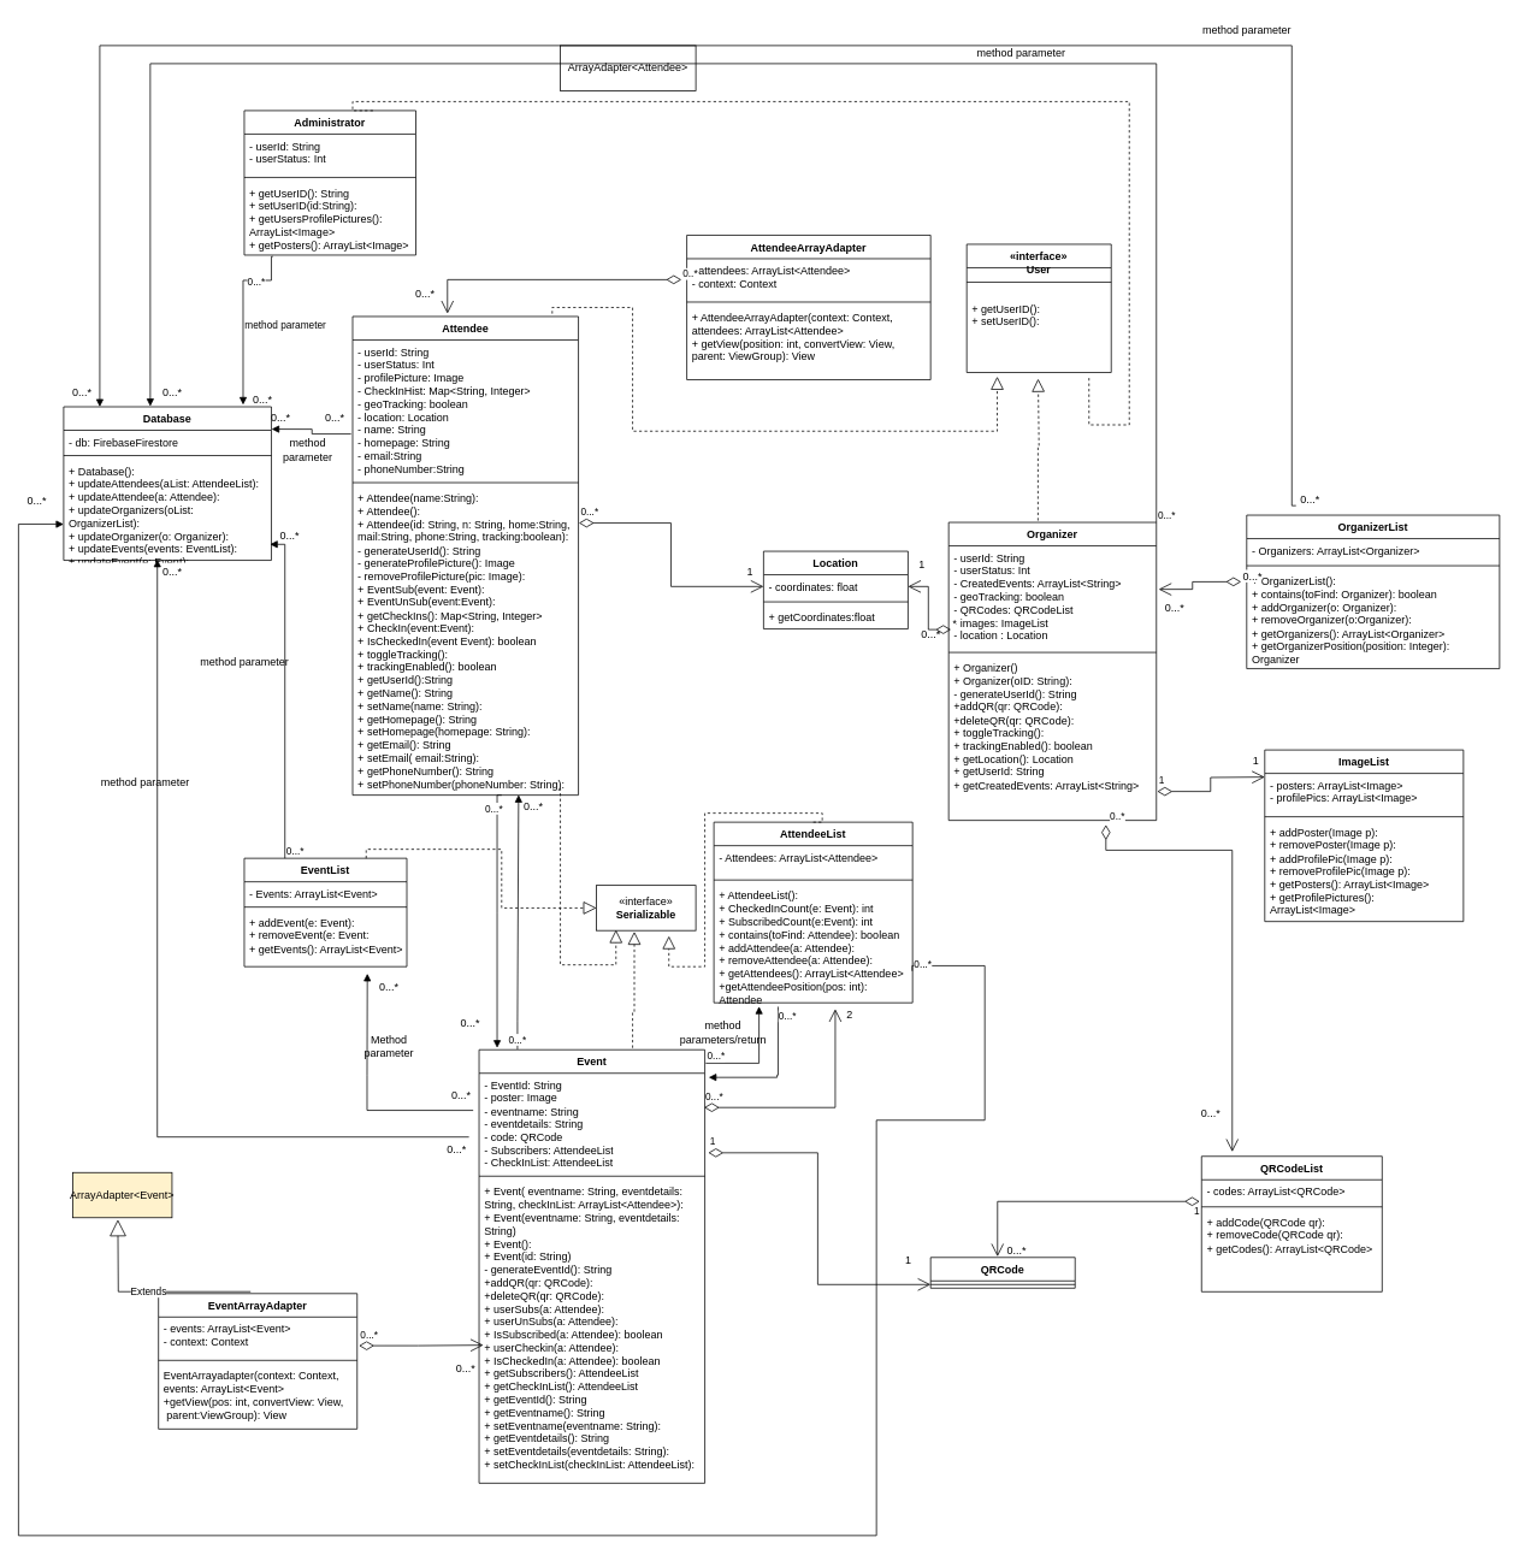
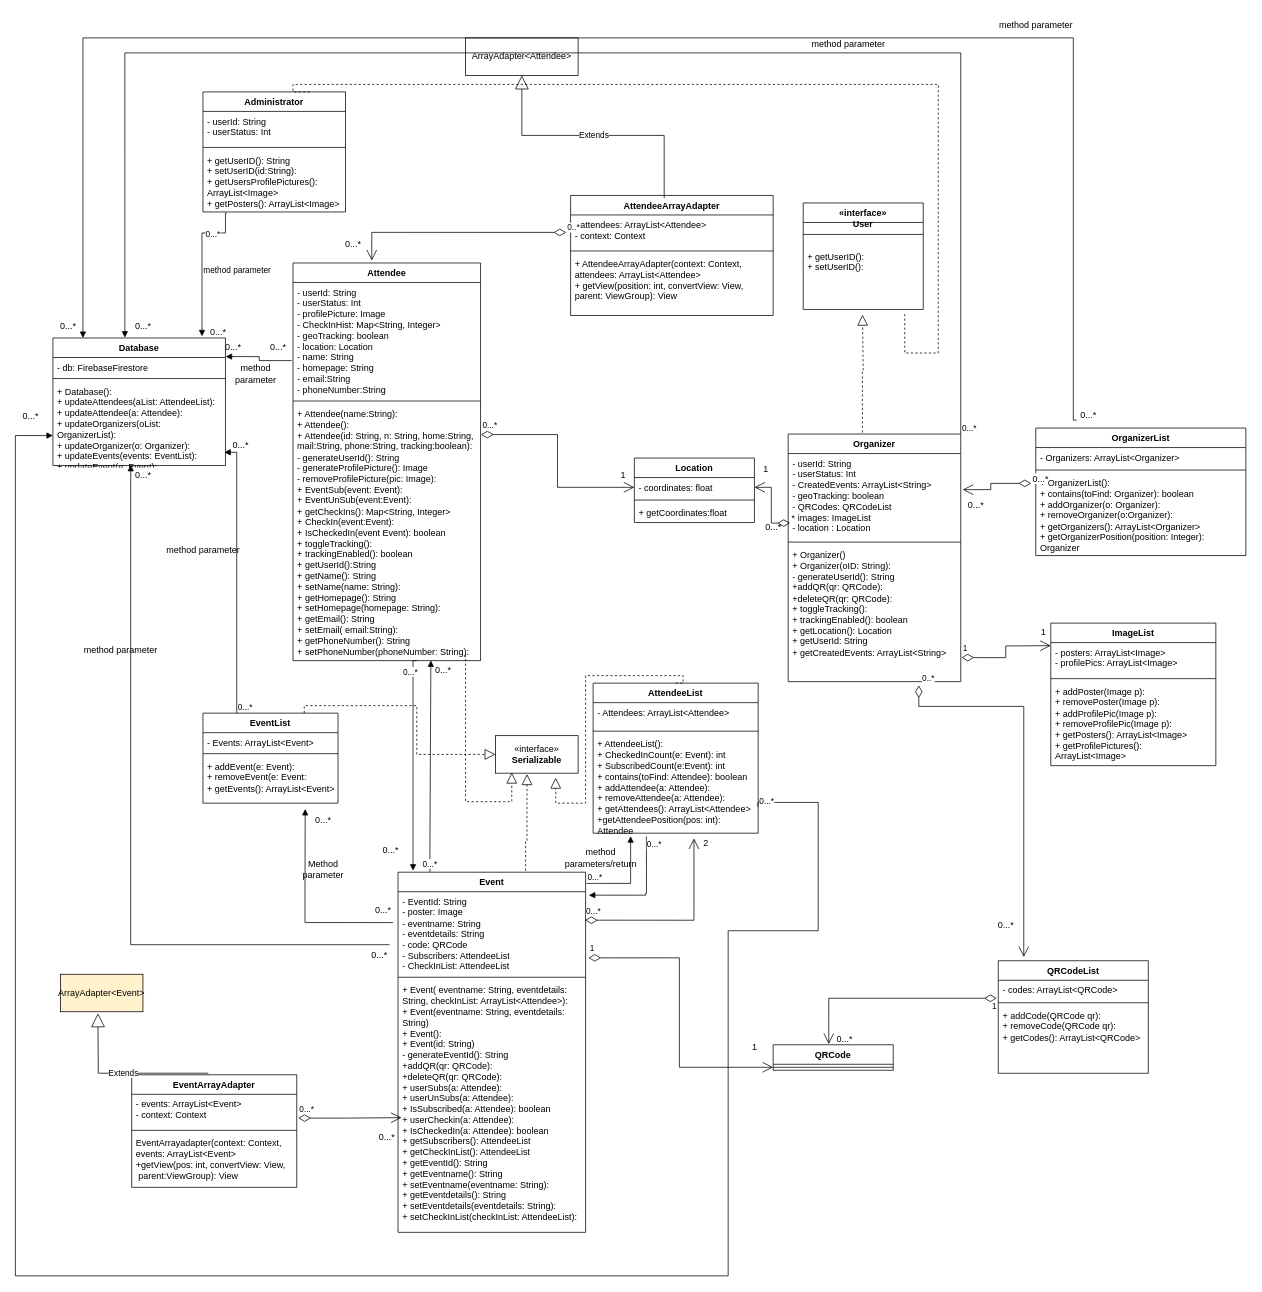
+ <mxCell id="86" value="Extends" style="endArrow=block;endSize=16;endFill=0;html=1;rounded=0;entryX=0.5;entryY=1;entryDx=0;entryDy=0;exitX=0.462;exitY=0.022;exitDx=0;exitDy=0;exitPerimeter=0;edgeStyle=orthogonalEdgeStyle;" parent="1" source="52" target="85" edge="1"><mxGeometry width="160" relative="1" as="geometry"><mxPoint x="790" y="270" as="sourcePoint" /><mxPoint x="950" y="270" as="targetPoint" /></mxGeometry></mxCell>
- <mxCell id="45" value="" style="endArrow=block;dashed=1;endFill=0;endSize=12;html=1;rounded=0;entryX=0.211;entryY=1.054;entryDx=0;entryDy=0;entryPerimeter=0;edgeStyle=orthogonalEdgeStyle;exitX=0.884;exitY=-0.006;exitDx=0;exitDy=0;exitPerimeter=0;" parent="1" source="39" target="36" edge="1"><mxGeometry width="160" relative="1" as="geometry"><mxPoint x="610" y="340" as="sourcePoint" /><mxPoint x="1010" y="500" as="targetPoint" /><Array as="points"><mxPoint x="611" y="340" /><mxPoint x="700" y="340" /><mxPoint x="700" y="477" /><mxPoint x="1104" y="477" /></Array></mxGeometry></mxCell>
